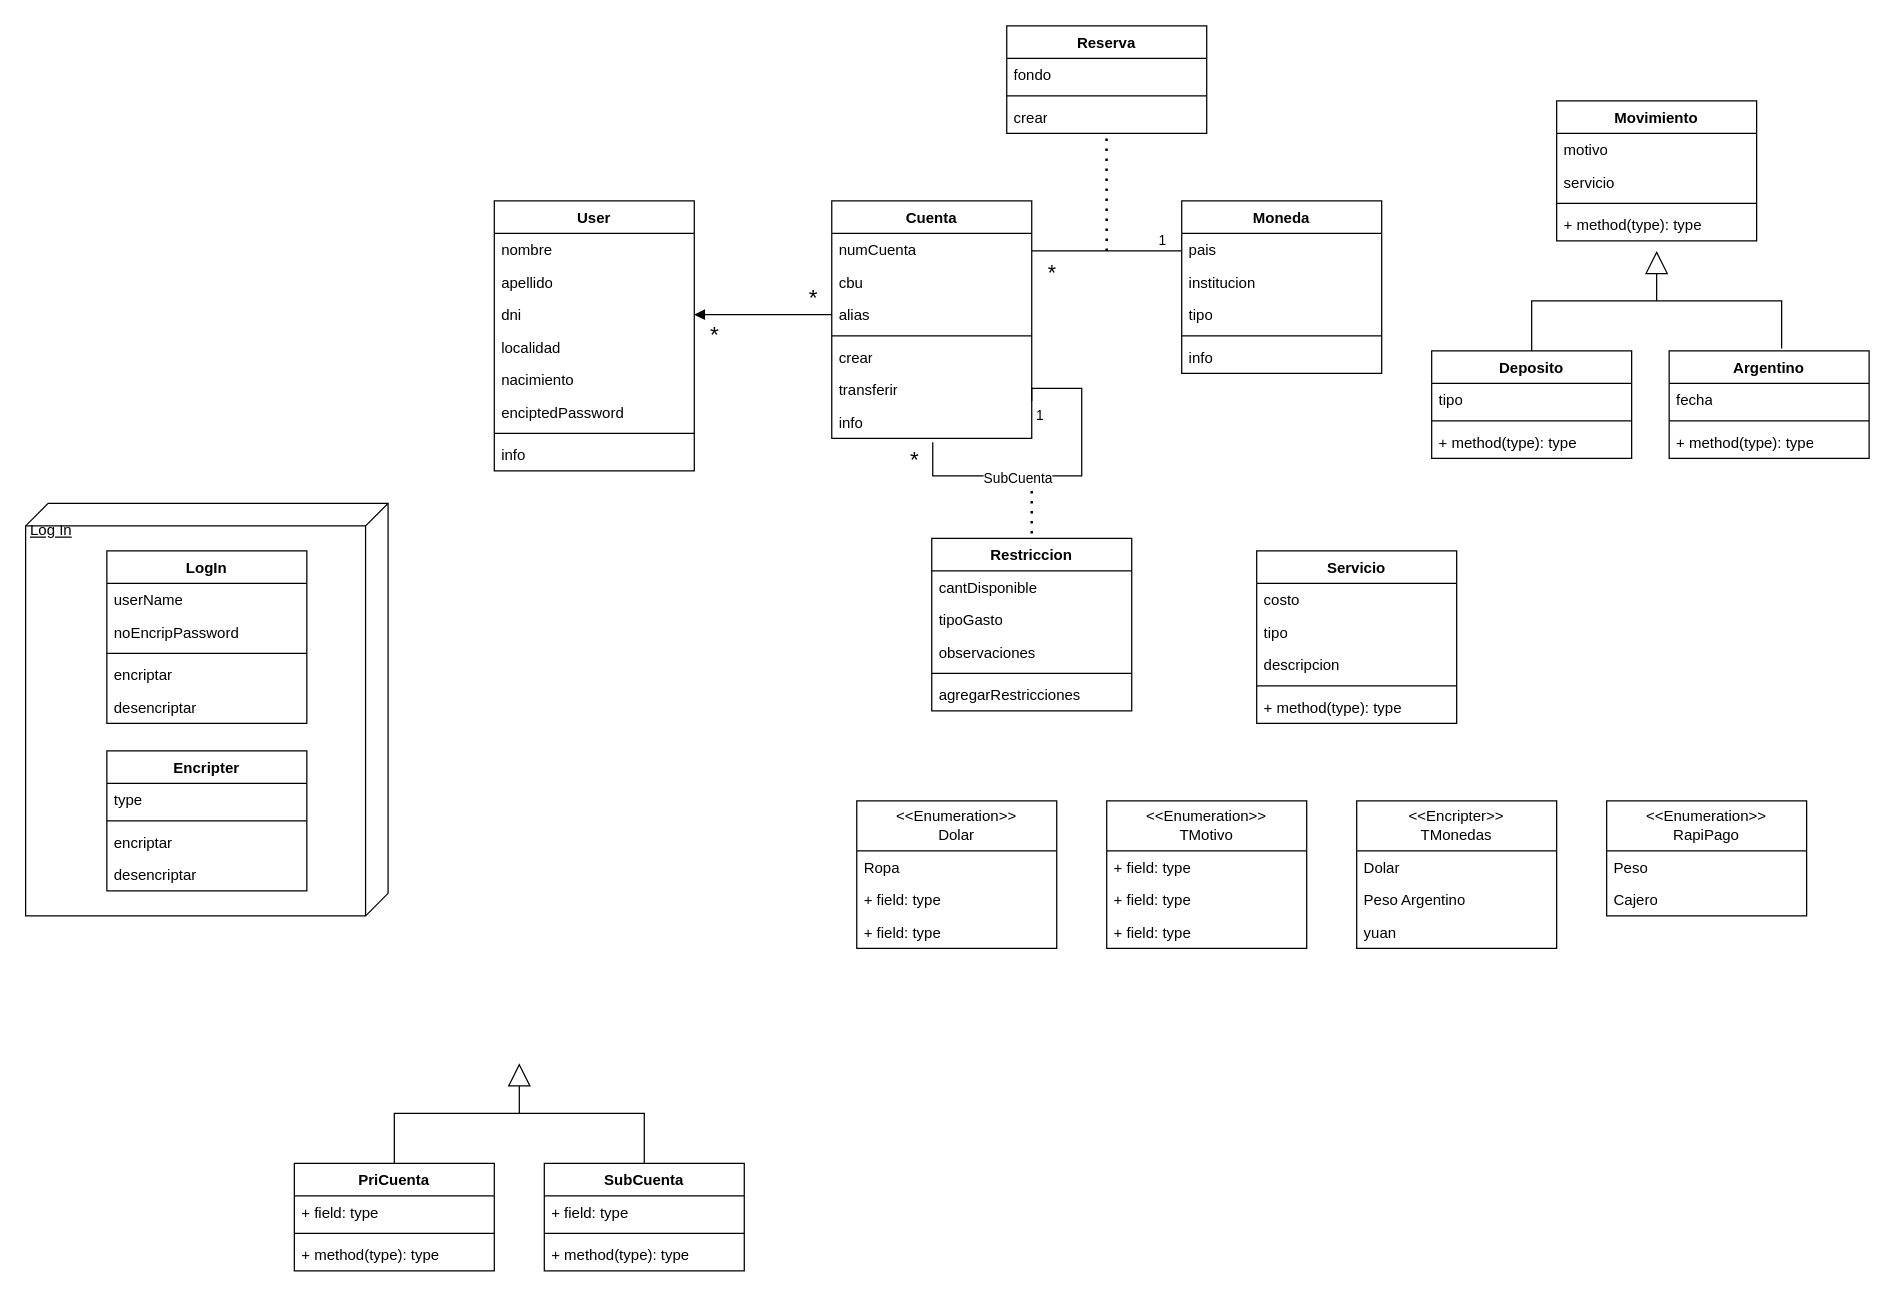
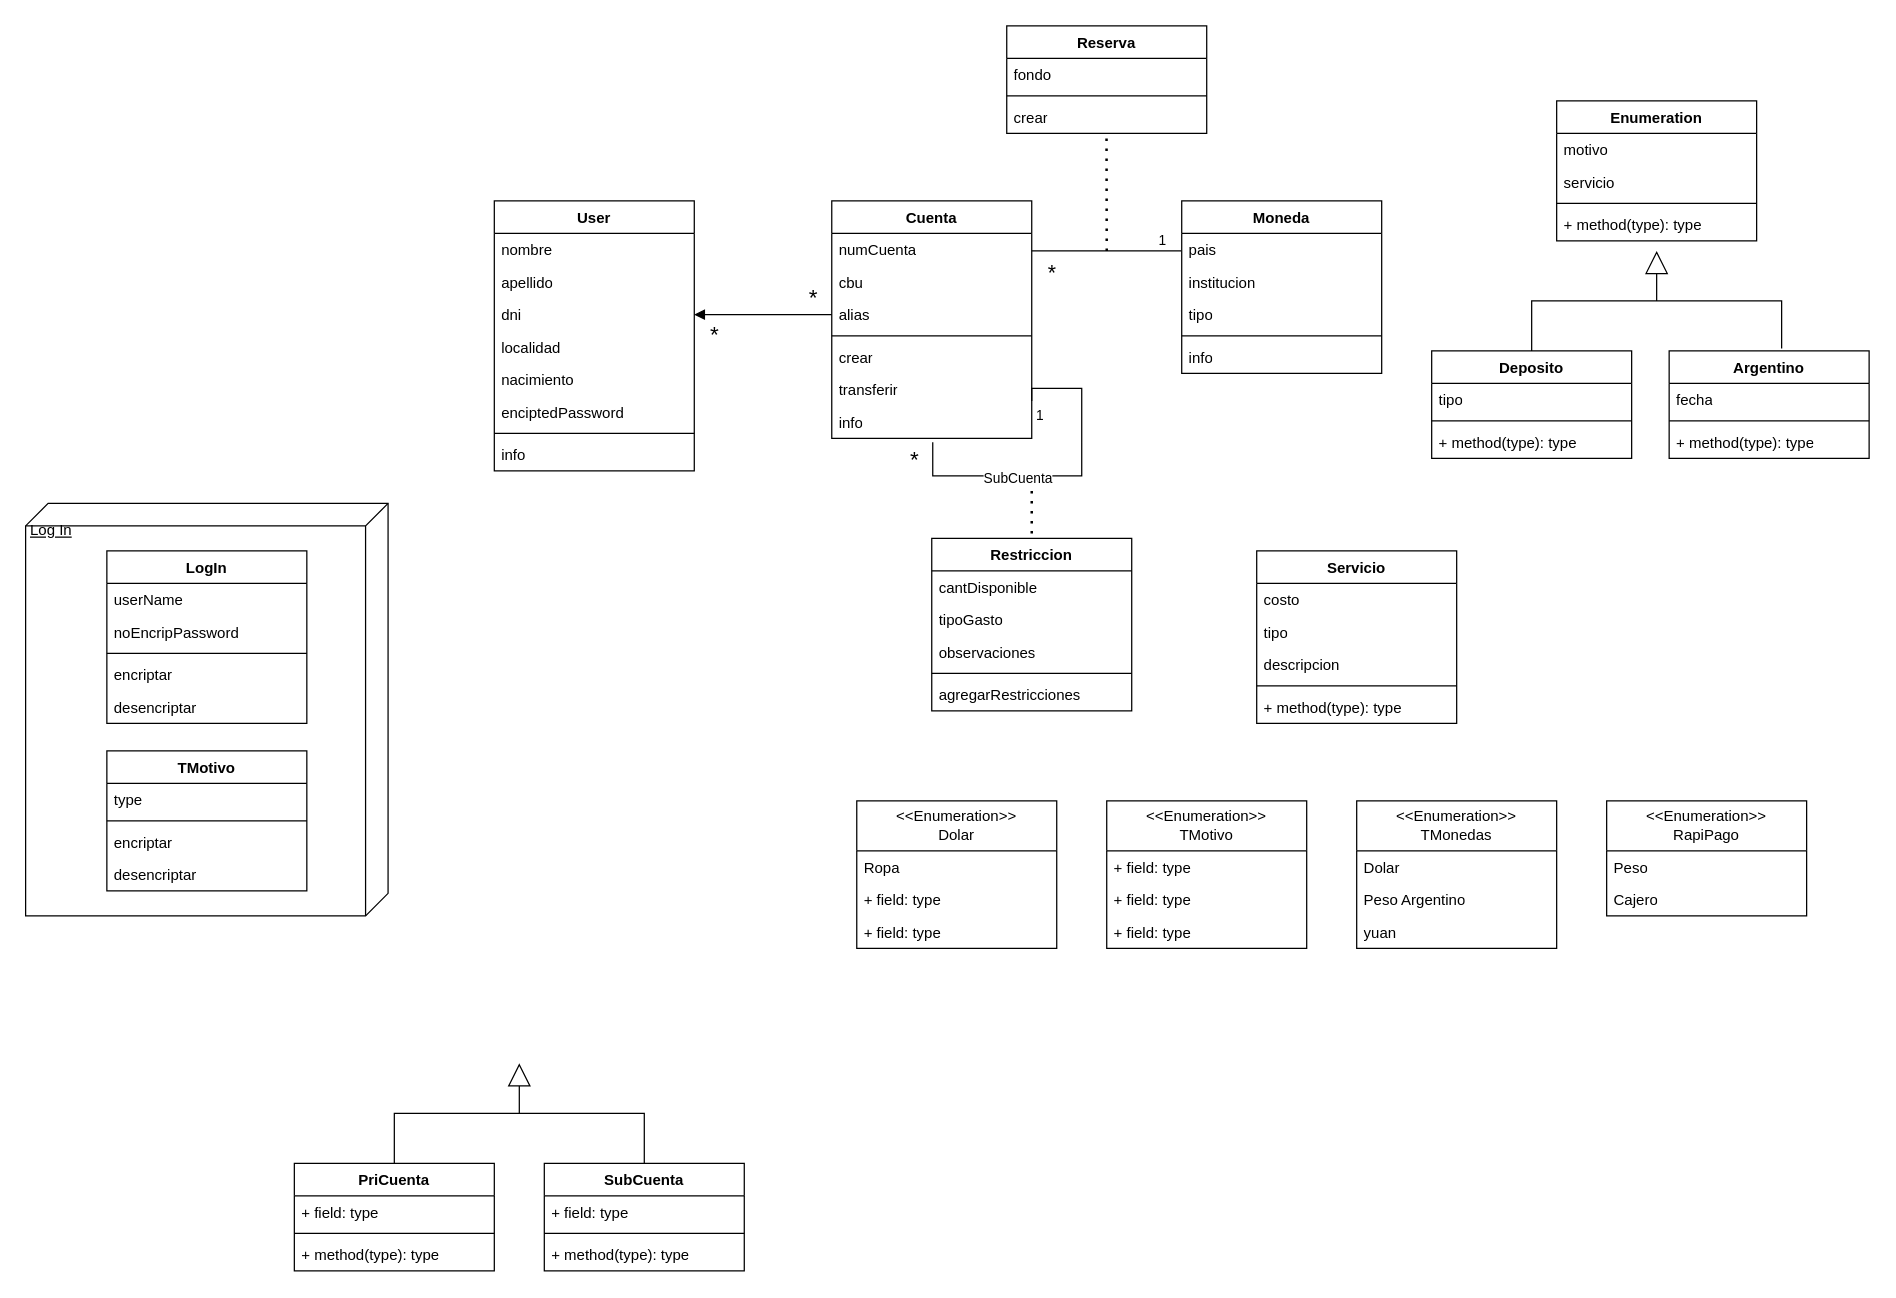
- <mxCell id="31" value="Movimiento" style="swimlane;fontStyle=1;align=center;verticalAlign=top;childLayout=stackLayout;horizontal=1;startSize=26;horizontalStack=0;resizeParent=1;resizeParentMax=0;resizeLast=0;collapsible=1;marginBottom=0;whiteSpace=wrap;html=1;" vertex="1" parent="1"><mxGeometry x="1245" y="80" width="160" height="112" as="geometry" /></mxCell>
+ <mxCell id="31" value="Enumeration" style="swimlane;fontStyle=1;align=center;verticalAlign=top;childLayout=stackLayout;horizontal=1;startSize=26;horizontalStack=0;resizeParent=1;resizeParentMax=0;resizeLast=0;collapsible=1;marginBottom=0;whiteSpace=wrap;html=1;" vertex="1" parent="1"><mxGeometry x="1245" y="80" width="160" height="112" as="geometry" /></mxCell>
- <mxCell id="94" value="Encripter" style="swimlane;fontStyle=1;align=center;verticalAlign=top;childLayout=stackLayout;horizontal=1;startSize=26;horizontalStack=0;resizeParent=1;resizeParentMax=0;resizeLast=0;collapsible=1;marginBottom=0;whiteSpace=wrap;html=1;" vertex="1" parent="1"><mxGeometry x="85" y="600" width="160" height="112" as="geometry" /></mxCell>
+ <mxCell id="94" value="TMotivo" style="swimlane;fontStyle=1;align=center;verticalAlign=top;childLayout=stackLayout;horizontal=1;startSize=26;horizontalStack=0;resizeParent=1;resizeParentMax=0;resizeLast=0;collapsible=1;marginBottom=0;whiteSpace=wrap;html=1;" vertex="1" parent="1"><mxGeometry x="85" y="600" width="160" height="112" as="geometry" /></mxCell>
- <mxCell id="48" value="&amp;lt;&amp;lt;Encripter&amp;gt;&amp;gt;&lt;div&gt;TMonedas&lt;/div&gt;" style="swimlane;fontStyle=0;childLayout=stackLayout;horizontal=1;startSize=40;fillColor=none;horizontalStack=0;resizeParent=1;resizeParentMax=0;resizeLast=0;collapsible=1;marginBottom=0;whiteSpace=wrap;html=1;" vertex="1" parent="1"><mxGeometry x="1085" y="640" width="160" height="118" as="geometry" /></mxCell>
+ <mxCell id="48" value="&amp;lt;&amp;lt;Enumeration&amp;gt;&amp;gt;&lt;div&gt;TMonedas&lt;/div&gt;" style="swimlane;fontStyle=0;childLayout=stackLayout;horizontal=1;startSize=40;fillColor=none;horizontalStack=0;resizeParent=1;resizeParentMax=0;resizeLast=0;collapsible=1;marginBottom=0;whiteSpace=wrap;html=1;" vertex="1" parent="1"><mxGeometry x="1085" y="640" width="160" height="118" as="geometry" /></mxCell>
